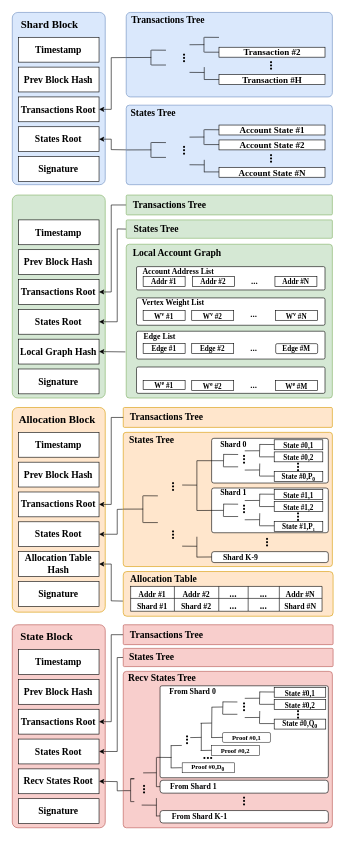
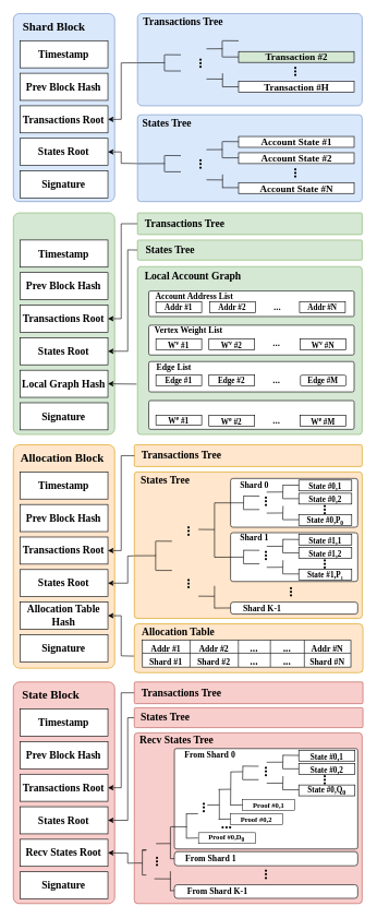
- <mxCell id="200" value="Transaction #2" style="rounded=0;whiteSpace=wrap;html=1;fontSize=15;container=0;fontStyle=1;fontFamily=Times New Roman;" parent="2" vertex="1"><mxGeometry x="344.68" y="54.019" width="176.813" height="16.577" as="geometry" /></mxCell>
+ <mxCell id="200" value="Transaction #2" style="rounded=0;whiteSpace=wrap;html=1;fontSize=15;container=0;fontStyle=1;fontFamily=Times New Roman;fillColor=#d5e8d4;" parent="2" vertex="1"><mxGeometry x="344.68" y="54.019" width="176.813" height="16.577" as="geometry" /></mxCell>
- <mxCell id="100" value="&lt;font style=&quot;font-size: 13px;&quot;&gt;Shard K-9&lt;/font&gt;" style="text;html=1;strokeColor=none;fillColor=none;align=center;verticalAlign=middle;whiteSpace=wrap;rounded=0;fontSize=16;fontStyle=1;fontFamily=Times New Roman;" parent="2" vertex="1"><mxGeometry x="338.234" y="895.184" width="85.951" height="18.234" as="geometry" /></mxCell>
+ <mxCell id="100" value="&lt;font style=&quot;font-size: 13px;&quot;&gt;Shard K-1&lt;/font&gt;" style="text;html=1;strokeColor=none;fillColor=none;align=center;verticalAlign=middle;whiteSpace=wrap;rounded=0;fontSize=16;fontStyle=1;fontFamily=Times New Roman;" parent="2" vertex="1"><mxGeometry x="338.234" y="895.184" width="85.951" height="18.234" as="geometry" /></mxCell>
- <mxCell id="176" value="Proof #0,1" style="whiteSpace=wrap;html=1;fontFamily=Times New Roman;fontSize=11;strokeWidth=0.8;container=0;fontStyle=1;rounded=1;" parent="2" vertex="1"><mxGeometry x="350.512" y="1196.83" width="80.119" height="16.577" as="geometry" /></mxCell>
+ <mxCell id="176" value="Proof #0,1" style="rounded=0;whiteSpace=wrap;html=1;fontFamily=Times New Roman;fontSize=11;strokeWidth=0.8;container=0;fontStyle=1" parent="2" vertex="1"><mxGeometry x="350.512" y="1196.83" width="80.119" height="16.577" as="geometry" /></mxCell>
